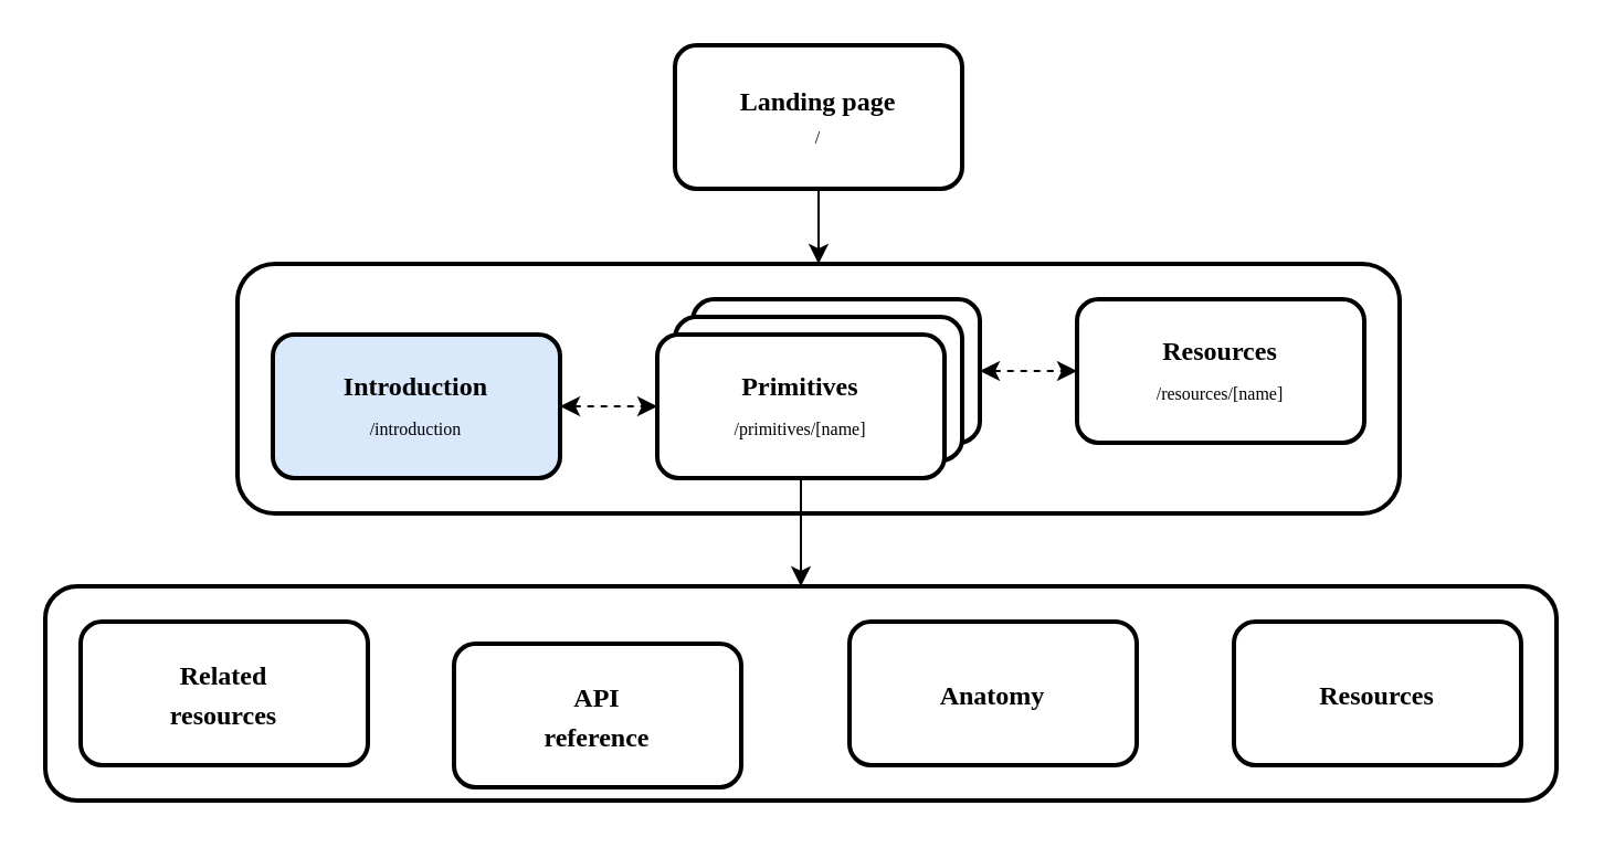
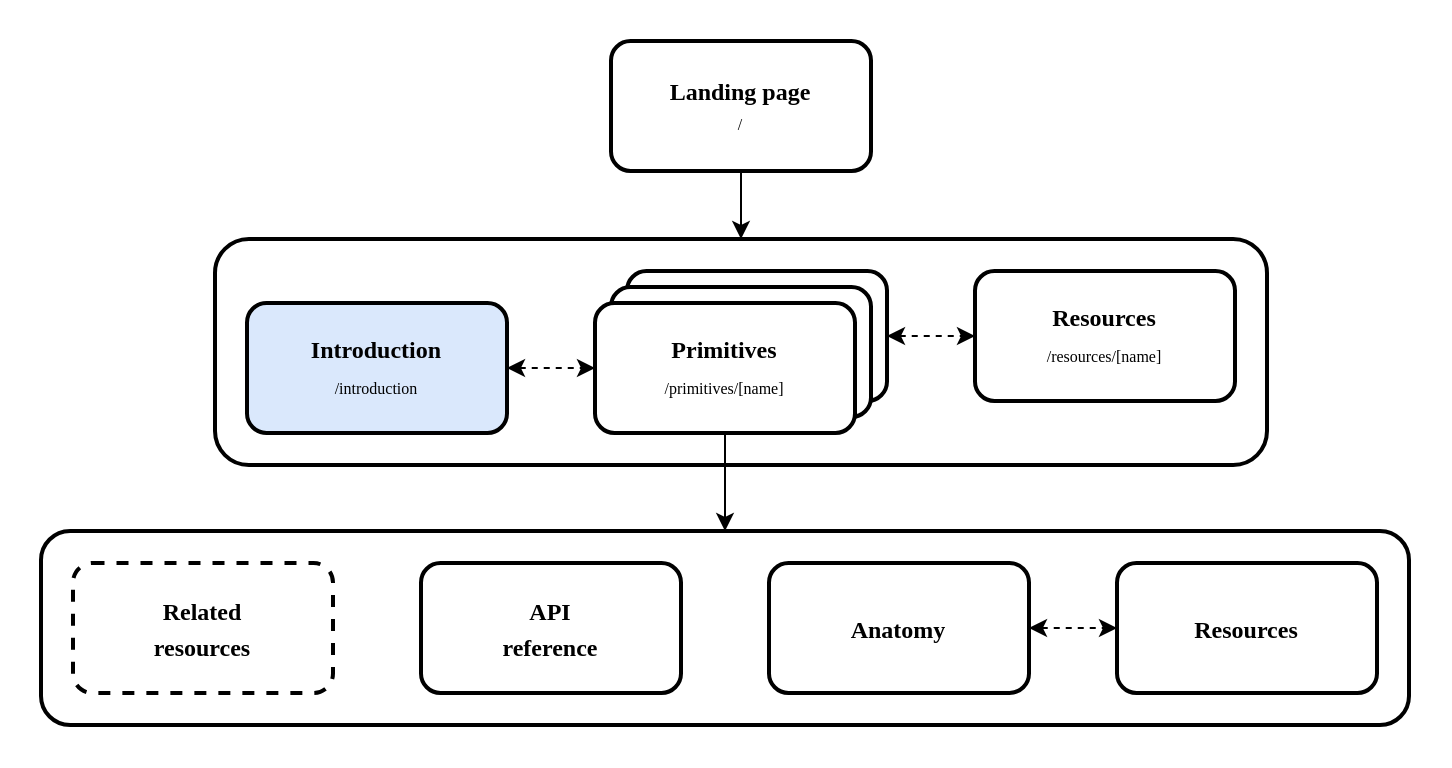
- <mxCell id="8" value="&lt;div style=&quot;line-height: 150%;&quot;&gt;&lt;b&gt;&lt;font data-font-src=&quot;https://fonts.googleapis.com/css?family=Jetbrains+Mono&quot; face=&quot;Jetbrains Mono&quot;&gt;Related&lt;/font&gt;&lt;/b&gt;&lt;/div&gt;&lt;div style=&quot;line-height: 150%;&quot;&gt;&lt;b&gt;&lt;font data-font-src=&quot;https://fonts.googleapis.com/css?family=Jetbrains+Mono&quot; face=&quot;Jetbrains Mono&quot;&gt;resources&lt;/font&gt;&lt;/b&gt;&lt;/div&gt;" style="rounded=1;whiteSpace=wrap;html=1;glass=0;shadow=0;strokeWidth=2;" vertex="1" parent="3"><mxGeometry width="130" height="65" as="geometry" /></mxCell>
+ <mxCell id="8" value="&lt;div style=&quot;line-height: 150%;&quot;&gt;&lt;b&gt;&lt;font data-font-src=&quot;https://fonts.googleapis.com/css?family=Jetbrains+Mono&quot; face=&quot;Jetbrains Mono&quot;&gt;Related&lt;/font&gt;&lt;/b&gt;&lt;/div&gt;&lt;div style=&quot;line-height: 150%;&quot;&gt;&lt;b&gt;&lt;font data-font-src=&quot;https://fonts.googleapis.com/css?family=Jetbrains+Mono&quot; face=&quot;Jetbrains Mono&quot;&gt;resources&lt;/font&gt;&lt;/b&gt;&lt;/div&gt;" style="rounded=1;whiteSpace=wrap;html=1;glass=0;shadow=0;strokeWidth=2;dashed=1;" vertex="1" parent="3"><mxGeometry width="130" height="65" as="geometry" /></mxCell>
+ <mxCell id="9" value="" style="endArrow=classic;startArrow=classic;html=1;rounded=0;exitX=1;exitY=0.5;exitDx=0;exitDy=0;entryX=0;entryY=0.5;entryDx=0;entryDy=0;dashed=1;" edge="1" parent="3" source="6" target="7"><mxGeometry width="50" height="50" relative="1" as="geometry"><mxPoint x="476" y="93" as="sourcePoint" /><mxPoint x="497" y="93" as="targetPoint" /></mxGeometry></mxCell>
- <mxCell id="5" value="&lt;div style=&quot;line-height: 150%;&quot;&gt;&lt;b&gt;&lt;font data-font-src=&quot;https://fonts.googleapis.com/css?family=Jetbrains+Mono&quot; face=&quot;Jetbrains Mono&quot;&gt;API&lt;br&gt;reference&lt;/font&gt;&lt;/b&gt;&lt;/div&gt;" style="rounded=1;whiteSpace=wrap;html=1;glass=0;shadow=0;strokeWidth=2;" vertex="1" parent="3"><mxGeometry x="169" y="10" width="130" height="65" as="geometry" /></mxCell>
+ <mxCell id="5" value="&lt;div style=&quot;line-height: 150%;&quot;&gt;&lt;b&gt;&lt;font data-font-src=&quot;https://fonts.googleapis.com/css?family=Jetbrains+Mono&quot; face=&quot;Jetbrains Mono&quot;&gt;API&lt;br&gt;reference&lt;/font&gt;&lt;/b&gt;&lt;/div&gt;" style="rounded=1;whiteSpace=wrap;html=1;glass=0;shadow=0;strokeWidth=2;" vertex="1" parent="3"><mxGeometry x="174" width="130" height="65" as="geometry" /></mxCell>
